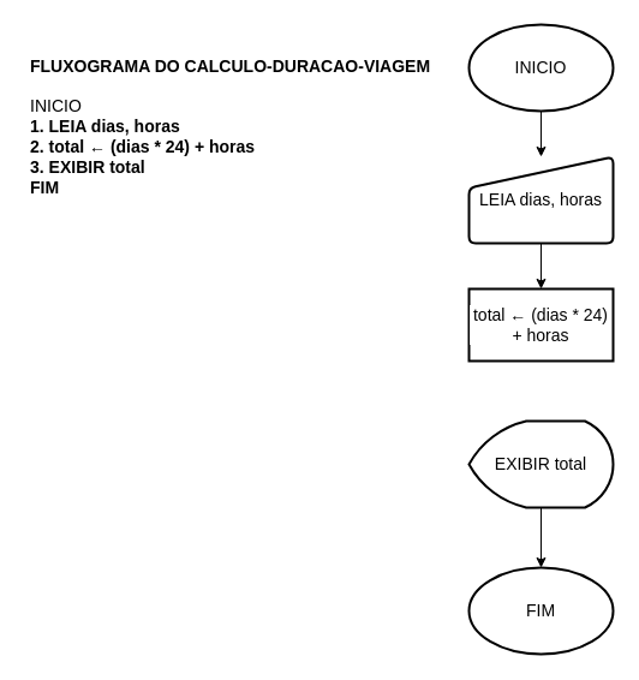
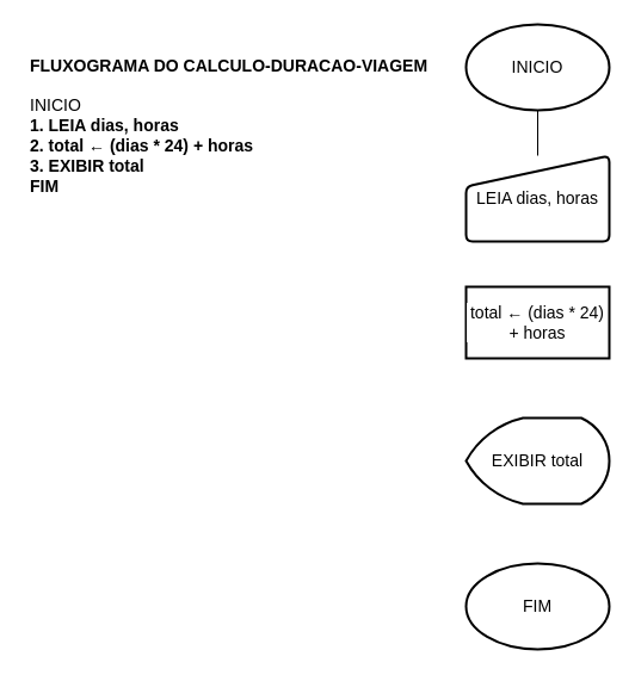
- <mxCell id="6" value="" style="edgeStyle=orthogonalEdgeStyle;rounded=0;orthogonalLoop=1;jettySize=auto;html=1;" edge="1" parent="3" source="4" target="5"><mxGeometry relative="1" as="geometry"><mxPoint x="60" y="140" as="targetPoint" /></mxGeometry></mxCell>
+ <mxCell id="6" value="" style="edgeStyle=orthogonalEdgeStyle;rounded=0;orthogonalLoop=1;jettySize=auto;html=1;endArrow=none;" edge="1" parent="3" source="4" target="5"><mxGeometry relative="1" as="geometry"><mxPoint x="60" y="140" as="targetPoint" /></mxGeometry></mxCell>
- <mxCell id="8" value="" style="edgeStyle=orthogonalEdgeStyle;rounded=0;orthogonalLoop=1;jettySize=auto;html=1;fontSize=12;" edge="1" parent="3" source="5" target="7"><mxGeometry relative="1" as="geometry" /></mxCell>
- <mxCell id="11" value="" style="edgeStyle=orthogonalEdgeStyle;rounded=0;orthogonalLoop=1;jettySize=auto;html=1;fontSize=14;" edge="1" parent="3" source="9" target="10"><mxGeometry relative="1" as="geometry"><mxPoint x="60" y="482" as="targetPoint" /></mxGeometry></mxCell>
